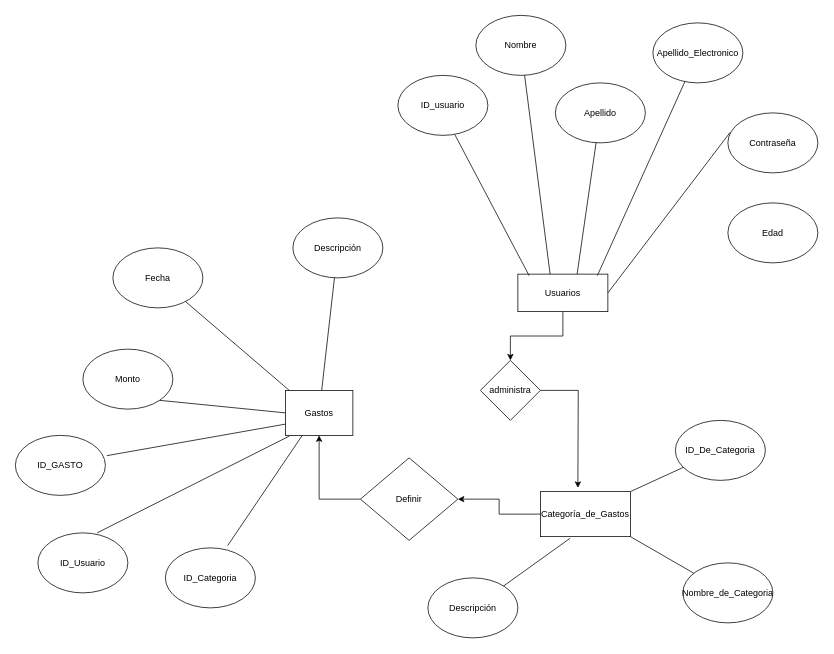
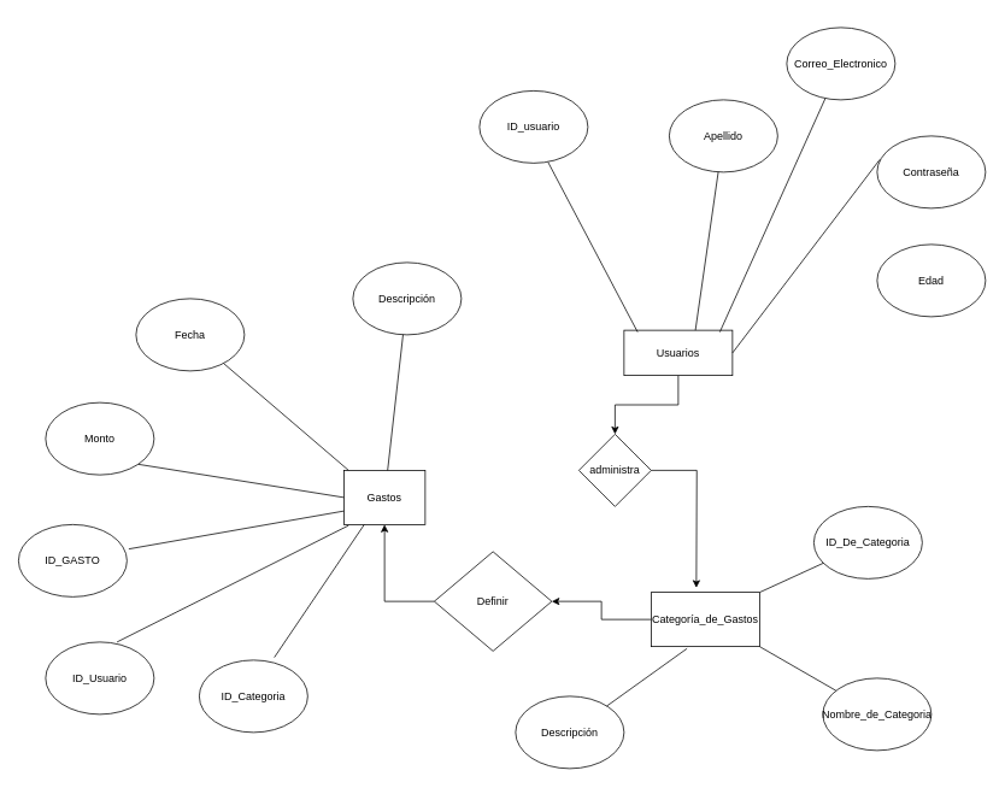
- <mxCell id="2" value="Nombre" style="ellipse;whiteSpace=wrap;html=1;" vertex="1" parent="1"><mxGeometry x="634" y="20" width="120" height="80" as="geometry" /></mxCell>
- <mxCell id="16" value="Apellido_Electronico" style="ellipse;whiteSpace=wrap;html=1;" vertex="1" parent="1"><mxGeometry x="870" y="30" width="120" height="80" as="geometry" /></mxCell>
+ <mxCell id="16" value="Correo_Electronico" style="ellipse;whiteSpace=wrap;html=1;" vertex="1" parent="1"><mxGeometry x="870" y="30" width="120" height="80" as="geometry" /></mxCell>
- <mxCell id="6" value="" style="endArrow=none;html=1;rounded=0;exitX=0.358;exitY=0;exitDx=0;exitDy=0;exitPerimeter=0;" edge="1" parent="1" source="4" target="2"><mxGeometry width="50" height="50" relative="1" as="geometry"><mxPoint x="540" y="410" as="sourcePoint" /><mxPoint x="590" y="360" as="targetPoint" /></mxGeometry></mxCell>
- <mxCell id="27" value="Monto" style="ellipse;whiteSpace=wrap;html=1;" vertex="1" parent="1"><mxGeometry x="110" y="465" width="120" height="80" as="geometry" /></mxCell>
+ <mxCell id="27" value="Monto" style="ellipse;whiteSpace=wrap;html=1;" vertex="1" parent="1"><mxGeometry x="50" y="445" width="120" height="80" as="geometry" /></mxCell>
